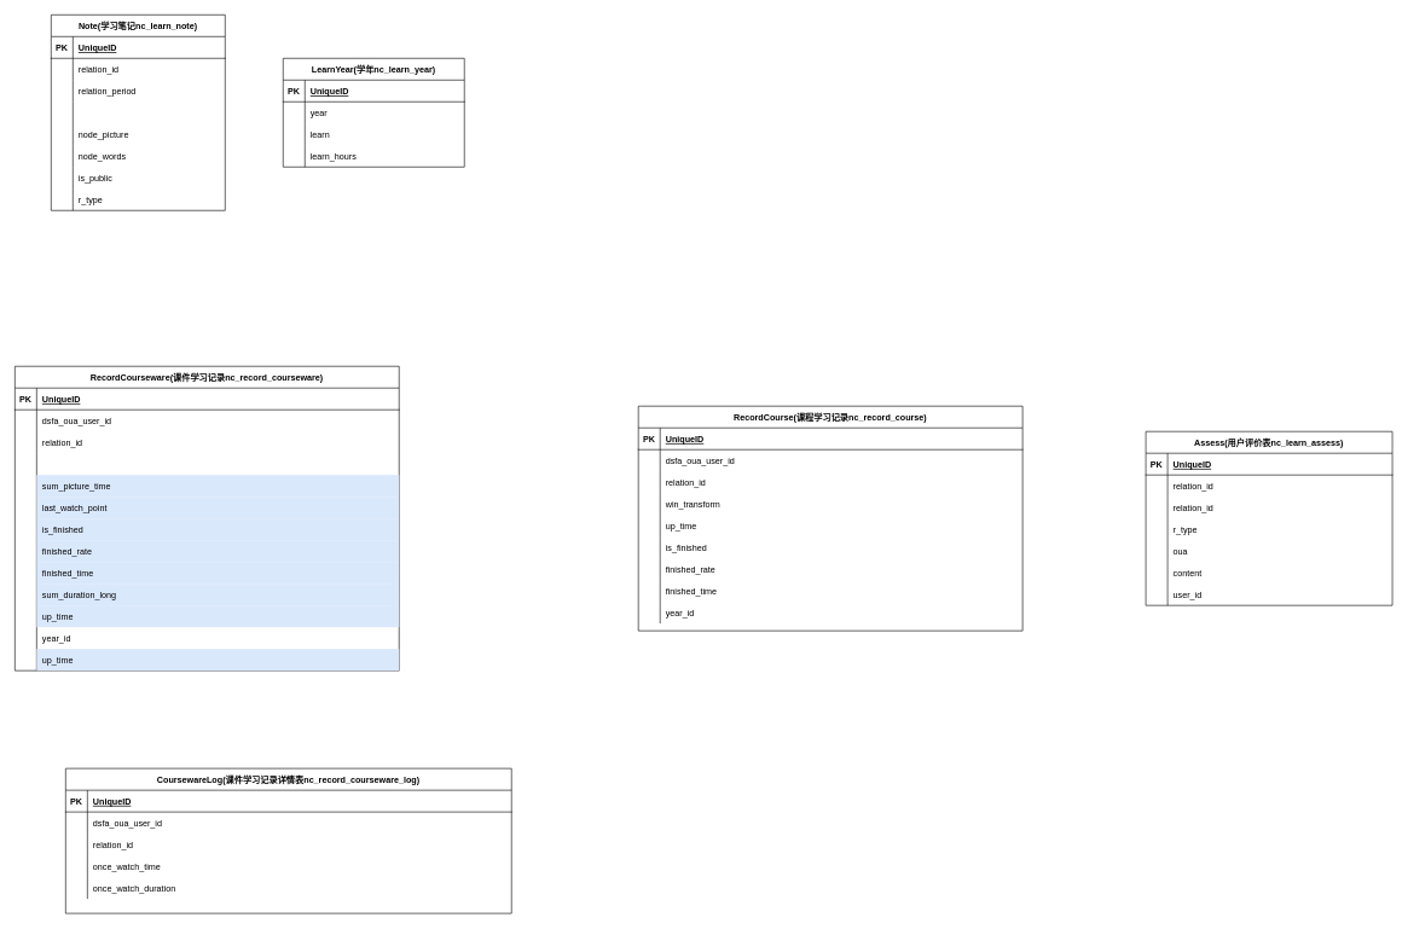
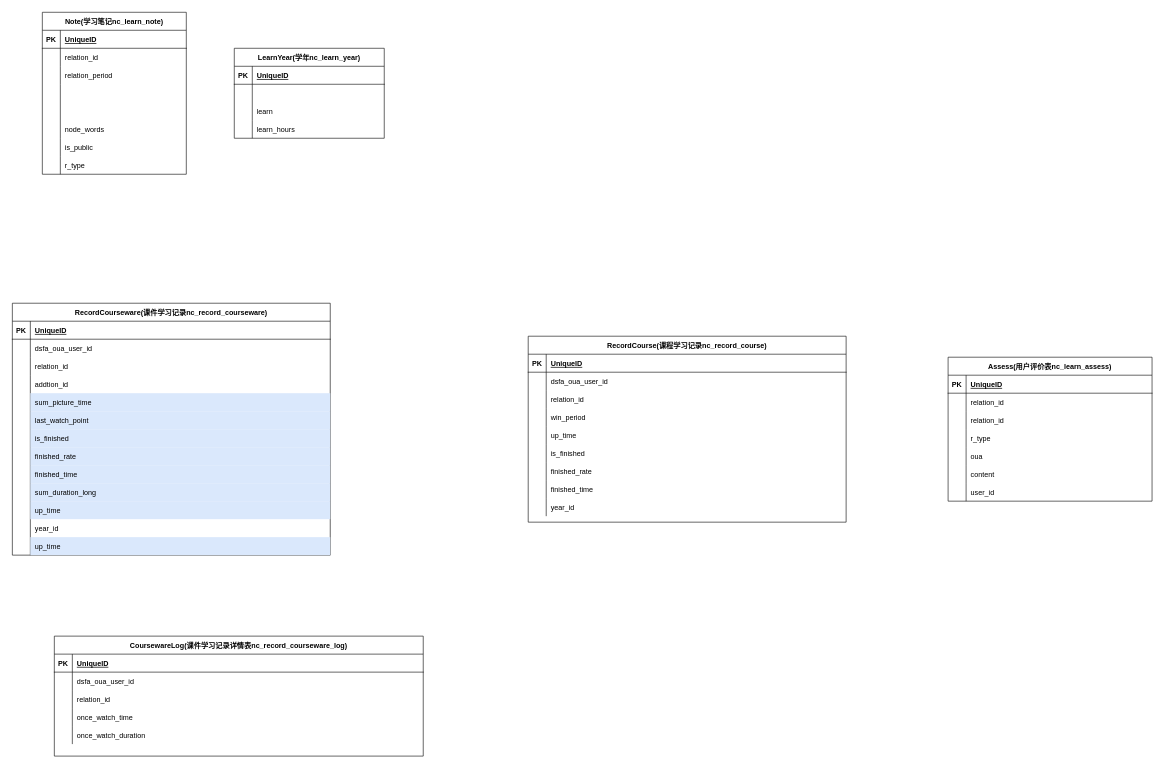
- <mxCell id="8" value="year" style="shape=partialRectangle;connectable=0;fillColor=none;top=0;left=0;bottom=0;right=0;align=left;spacingLeft=6;overflow=hidden;" vertex="1" parent="6"><mxGeometry x="30" width="220" height="30" as="geometry" /></mxCell>
- <mxCell id="29" value="node_picture" style="shape=partialRectangle;connectable=0;fillColor=none;top=0;left=0;bottom=0;right=0;align=left;spacingLeft=6;overflow=hidden;" vertex="1" parent="27"><mxGeometry x="30" width="210" height="30" as="geometry" /></mxCell>
+ <mxCell id="51" value="addtion_id" style="shape=partialRectangle;connectable=0;fillColor=none;top=0;left=0;bottom=0;right=0;align=left;spacingLeft=6;overflow=hidden;" vertex="1" parent="49"><mxGeometry x="30" width="500" height="30" as="geometry" /></mxCell>
- <mxCell id="91" value="win_transform" style="shape=partialRectangle;connectable=0;fillColor=none;top=0;left=0;bottom=0;right=0;align=left;spacingLeft=6;overflow=hidden;" vertex="1" parent="89"><mxGeometry x="30" width="500" height="30" as="geometry" /></mxCell>
+ <mxCell id="91" value="win_period" style="shape=partialRectangle;connectable=0;fillColor=none;top=0;left=0;bottom=0;right=0;align=left;spacingLeft=6;overflow=hidden;" vertex="1" parent="89"><mxGeometry x="30" width="500" height="30" as="geometry" /></mxCell>
